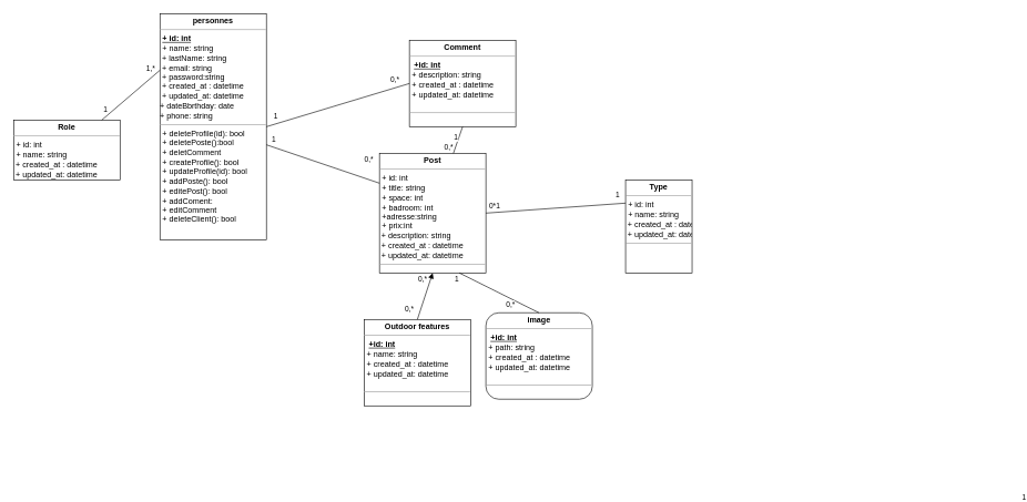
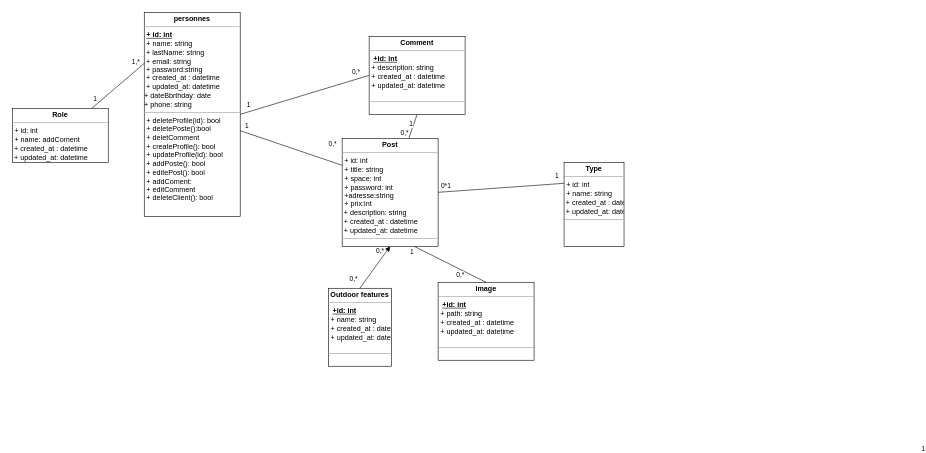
- <mxCell id="27" value="&lt;p style=&quot;margin:0px;margin-top:4px;text-align:center;&quot;&gt;&lt;b&gt;Role&lt;/b&gt;&lt;/p&gt;&lt;hr size=&quot;1&quot;&gt;&lt;p style=&quot;margin:0px;margin-left:4px;&quot;&gt;+ id: int&amp;nbsp;&lt;/p&gt;&lt;p style=&quot;margin:0px;margin-left:4px;&quot;&gt;+ name: string&lt;/p&gt;&amp;nbsp;+ created_at : datetime&lt;br style=&quot;border-color: var(--border-color);&quot;&gt;&amp;nbsp;+ updated_at: datetime&lt;br&gt;&lt;hr size=&quot;1&quot;&gt;&lt;p style=&quot;margin:0px;margin-left:4px;&quot;&gt;&lt;br&gt;&lt;/p&gt;" style="verticalAlign=top;align=left;overflow=fill;fontSize=12;fontFamily=Helvetica;html=1;" vertex="1" parent="1"><mxGeometry x="20" y="180" width="160" height="90" as="geometry" /></mxCell>
+ <mxCell id="27" value="&lt;p style=&quot;margin:0px;margin-top:4px;text-align:center;&quot;&gt;&lt;b&gt;Role&lt;/b&gt;&lt;/p&gt;&lt;hr size=&quot;1&quot;&gt;&lt;p style=&quot;margin:0px;margin-left:4px;&quot;&gt;+ id: int&amp;nbsp;&lt;/p&gt;&lt;p style=&quot;margin:0px;margin-left:4px;&quot;&gt;+ name: addComent&lt;/p&gt;&amp;nbsp;+ created_at : datetime&lt;br style=&quot;border-color: var(--border-color);&quot;&gt;&amp;nbsp;+ updated_at: datetime&lt;br&gt;&lt;hr size=&quot;1&quot;&gt;&lt;p style=&quot;margin:0px;margin-left:4px;&quot;&gt;&lt;br&gt;&lt;/p&gt;" style="verticalAlign=top;align=left;overflow=fill;fontSize=12;fontFamily=Helvetica;html=1;" vertex="1" parent="1"><mxGeometry x="20" y="180" width="160" height="90" as="geometry" /></mxCell>
- <mxCell id="2" value="&lt;p style=&quot;margin:0px;margin-top:4px;text-align:center;&quot;&gt;&lt;b&gt;Post&lt;/b&gt;&lt;/p&gt;&lt;hr size=&quot;1&quot;&gt;&lt;p style=&quot;margin:0px;margin-left:4px;&quot;&gt;+ id: int&amp;nbsp;&lt;/p&gt;&lt;p style=&quot;margin:0px;margin-left:4px;&quot;&gt;+ title: string&lt;/p&gt;&lt;p style=&quot;margin:0px;margin-left:4px;&quot;&gt;+ space: int&amp;nbsp;&lt;/p&gt;&lt;p style=&quot;margin:0px;margin-left:4px;&quot;&gt;+ badroom: int&amp;nbsp;&lt;/p&gt;&lt;p style=&quot;margin:0px;margin-left:4px;&quot;&gt;+adresse:string&lt;/p&gt;&lt;p style=&quot;margin:0px;margin-left:4px;&quot;&gt;+ prix:int&amp;nbsp;&lt;/p&gt;&amp;nbsp;+ description: string&lt;br&gt;&amp;nbsp;+ created_at : datetime&lt;br style=&quot;border-color: var(--border-color);&quot;&gt;&amp;nbsp;+ updated_at: datetime&lt;br&gt;&lt;hr size=&quot;1&quot;&gt;&lt;p style=&quot;margin:0px;margin-left:4px;&quot;&gt;&lt;br&gt;&lt;/p&gt;" style="verticalAlign=top;align=left;overflow=fill;fontSize=12;fontFamily=Helvetica;html=1;" parent="1" vertex="1"><mxGeometry x="570" y="230" width="160" height="180" as="geometry" /></mxCell>
+ <mxCell id="2" value="&lt;p style=&quot;margin:0px;margin-top:4px;text-align:center;&quot;&gt;&lt;b&gt;Post&lt;/b&gt;&lt;/p&gt;&lt;hr size=&quot;1&quot;&gt;&lt;p style=&quot;margin:0px;margin-left:4px;&quot;&gt;+ id: int&amp;nbsp;&lt;/p&gt;&lt;p style=&quot;margin:0px;margin-left:4px;&quot;&gt;+ title: string&lt;/p&gt;&lt;p style=&quot;margin:0px;margin-left:4px;&quot;&gt;+ space: int&amp;nbsp;&lt;/p&gt;&lt;p style=&quot;margin:0px;margin-left:4px;&quot;&gt;+ password: int&amp;nbsp;&lt;/p&gt;&lt;p style=&quot;margin:0px;margin-left:4px;&quot;&gt;+adresse:string&lt;/p&gt;&lt;p style=&quot;margin:0px;margin-left:4px;&quot;&gt;+ prix:int&amp;nbsp;&lt;/p&gt;&amp;nbsp;+ description: string&lt;br&gt;&amp;nbsp;+ created_at : datetime&lt;br style=&quot;border-color: var(--border-color);&quot;&gt;&amp;nbsp;+ updated_at: datetime&lt;br&gt;&lt;hr size=&quot;1&quot;&gt;&lt;p style=&quot;margin:0px;margin-left:4px;&quot;&gt;&lt;br&gt;&lt;/p&gt;" style="verticalAlign=top;align=left;overflow=fill;fontSize=12;fontFamily=Helvetica;html=1;" parent="1" vertex="1"><mxGeometry x="570" y="230" width="160" height="180" as="geometry" /></mxCell>
- <mxCell id="23" value="&lt;p style=&quot;margin:0px;margin-top:4px;text-align:center;&quot;&gt;&lt;/p&gt;&lt;b&gt;&lt;div style=&quot;text-align: center;&quot;&gt;image&lt;/div&gt;&lt;/b&gt;&lt;hr style=&quot;text-align: center;&quot; size=&quot;1&quot;&gt;&lt;p style=&quot;margin:0px;margin-left:4px;&quot;&gt;&amp;nbsp;&lt;b&gt;&lt;u&gt;+id: int&lt;/u&gt;&lt;/b&gt;&lt;/p&gt;&lt;p style=&quot;margin:0px;margin-left:4px;&quot;&gt;+ path: string&lt;/p&gt;&lt;p style=&quot;margin:0px;margin-left:4px;&quot;&gt;&lt;span style=&quot;background-color: initial;&quot;&gt;+ created_at : datetime&lt;/span&gt;&lt;/p&gt;&lt;p style=&quot;margin:0px;margin-left:4px;&quot;&gt;+ updated_at: datetime&lt;br&gt;&lt;/p&gt;&amp;nbsp;&amp;nbsp;&lt;br&gt;&lt;hr size=&quot;1&quot;&gt;&lt;p style=&quot;margin:0px;margin-left:4px;&quot;&gt;&lt;br&gt;&lt;/p&gt;" style="verticalAlign=top;align=left;overflow=fill;fontSize=12;fontFamily=Helvetica;html=1;rounded=1;" parent="1" vertex="1"><mxGeometry x="730" y="470" width="160" height="130" as="geometry" /></mxCell>
+ <mxCell id="23" value="&lt;p style=&quot;margin:0px;margin-top:4px;text-align:center;&quot;&gt;&lt;/p&gt;&lt;b&gt;&lt;div style=&quot;text-align: center;&quot;&gt;image&lt;/div&gt;&lt;/b&gt;&lt;hr style=&quot;text-align: center;&quot; size=&quot;1&quot;&gt;&lt;p style=&quot;margin:0px;margin-left:4px;&quot;&gt;&amp;nbsp;&lt;b&gt;&lt;u&gt;+id: int&lt;/u&gt;&lt;/b&gt;&lt;/p&gt;&lt;p style=&quot;margin:0px;margin-left:4px;&quot;&gt;+ path: string&lt;/p&gt;&lt;p style=&quot;margin:0px;margin-left:4px;&quot;&gt;&lt;span style=&quot;background-color: initial;&quot;&gt;+ created_at : datetime&lt;/span&gt;&lt;/p&gt;&lt;p style=&quot;margin:0px;margin-left:4px;&quot;&gt;+ updated_at: datetime&lt;br&gt;&lt;/p&gt;&amp;nbsp;&amp;nbsp;&lt;br&gt;&lt;hr size=&quot;1&quot;&gt;&lt;p style=&quot;margin:0px;margin-left:4px;&quot;&gt;&lt;br&gt;&lt;/p&gt;" style="verticalAlign=top;align=left;overflow=fill;fontSize=12;fontFamily=Helvetica;html=1;" parent="1" vertex="1"><mxGeometry x="730" y="470" width="160" height="130" as="geometry" /></mxCell>
- <mxCell id="19" value="&lt;p style=&quot;margin:0px;margin-top:4px;text-align:center;&quot;&gt;&lt;/p&gt;&lt;b&gt;&lt;div style=&quot;text-align: center;&quot;&gt;&lt;b style=&quot;background-color: initial;&quot;&gt;Outdoor features&lt;/b&gt;&lt;/div&gt;&lt;/b&gt;&lt;hr style=&quot;text-align: center;&quot; size=&quot;1&quot;&gt;&lt;p style=&quot;margin:0px;margin-left:4px;&quot;&gt;&amp;nbsp;&lt;b&gt;&lt;u&gt;+id: int&lt;/u&gt;&lt;/b&gt;&lt;/p&gt;&lt;p style=&quot;margin:0px;margin-left:4px;&quot;&gt;+ name: string&lt;/p&gt;&lt;p style=&quot;margin:0px;margin-left:4px;&quot;&gt;&lt;span style=&quot;background-color: initial;&quot;&gt;+ created_at : datetime&lt;/span&gt;&lt;/p&gt;&lt;p style=&quot;margin:0px;margin-left:4px;&quot;&gt;+ updated_at: datetime&lt;br&gt;&lt;/p&gt;&amp;nbsp;&amp;nbsp;&lt;br&gt;&lt;hr size=&quot;1&quot;&gt;&lt;p style=&quot;margin:0px;margin-left:4px;&quot;&gt;&lt;br&gt;&lt;/p&gt;" style="verticalAlign=top;align=left;overflow=fill;fontSize=12;fontFamily=Helvetica;html=1;" parent="1" vertex="1"><mxGeometry x="547" y="480" width="160" height="130" as="geometry" /></mxCell>
+ <mxCell id="19" value="&lt;p style=&quot;margin:0px;margin-top:4px;text-align:center;&quot;&gt;&lt;/p&gt;&lt;b&gt;&lt;div style=&quot;text-align: center;&quot;&gt;&lt;b style=&quot;background-color: initial;&quot;&gt;Outdoor features&lt;/b&gt;&lt;/div&gt;&lt;/b&gt;&lt;hr style=&quot;text-align: center;&quot; size=&quot;1&quot;&gt;&lt;p style=&quot;margin:0px;margin-left:4px;&quot;&gt;&amp;nbsp;&lt;b&gt;&lt;u&gt;+id: int&lt;/u&gt;&lt;/b&gt;&lt;/p&gt;&lt;p style=&quot;margin:0px;margin-left:4px;&quot;&gt;+ name: string&lt;/p&gt;&lt;p style=&quot;margin:0px;margin-left:4px;&quot;&gt;&lt;span style=&quot;background-color: initial;&quot;&gt;+ created_at : datetime&lt;/span&gt;&lt;/p&gt;&lt;p style=&quot;margin:0px;margin-left:4px;&quot;&gt;+ updated_at: datetime&lt;br&gt;&lt;/p&gt;&amp;nbsp;&amp;nbsp;&lt;br&gt;&lt;hr size=&quot;1&quot;&gt;&lt;p style=&quot;margin:0px;margin-left:4px;&quot;&gt;&lt;br&gt;&lt;/p&gt;" style="verticalAlign=top;align=left;overflow=fill;fontSize=12;fontFamily=Helvetica;html=1;" parent="1" vertex="1"><mxGeometry x="547" y="480" width="105" height="130" as="geometry" /></mxCell>
